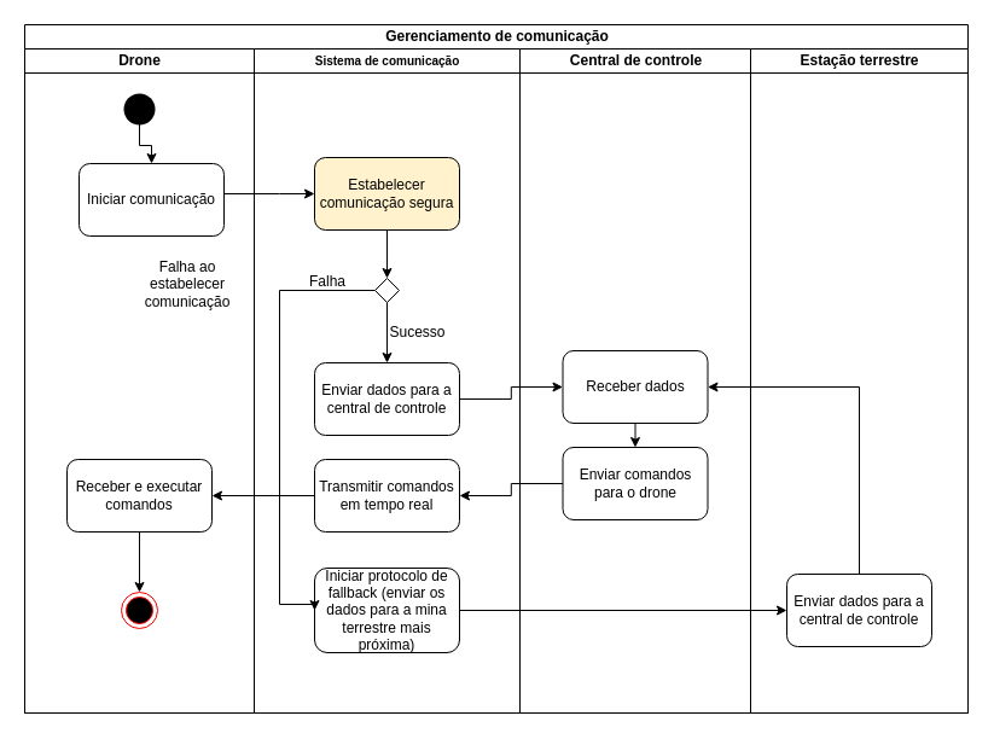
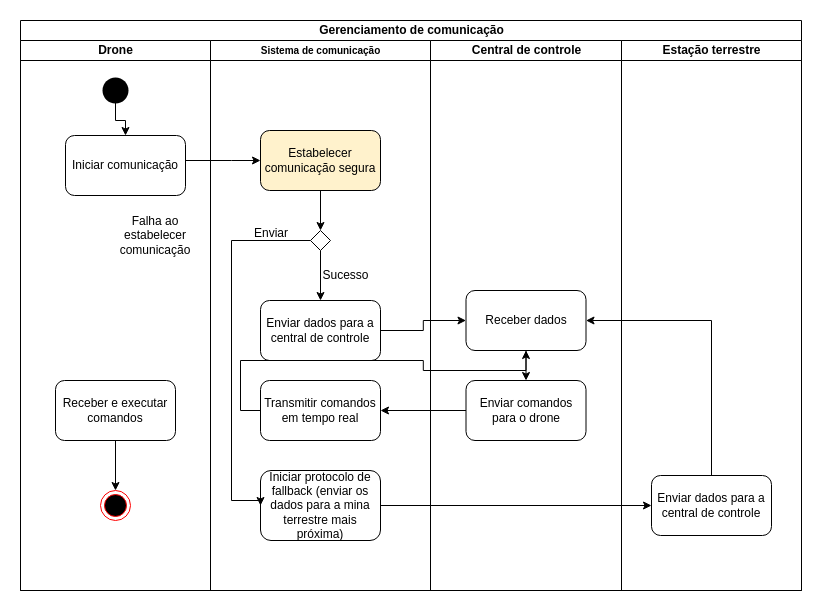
- <mxCell id="21" value="&lt;font&gt;Falha&lt;/font&gt;" style="text;html=1;align=center;verticalAlign=middle;whiteSpace=wrap;rounded=0;" vertex="1" parent="11"><mxGeometry x="31" y="178" width="60" height="30" as="geometry" /></mxCell>
+ <mxCell id="21" value="&lt;font&gt;Enviar&lt;/font&gt;" style="text;html=1;align=center;verticalAlign=middle;whiteSpace=wrap;rounded=0;" vertex="1" parent="11"><mxGeometry x="31" y="178" width="60" height="30" as="geometry" /></mxCell>
- <mxCell id="25" value="Enviar comandos para o drone" style="rounded=1;whiteSpace=wrap;html=1;" vertex="1" parent="22"><mxGeometry x="35.5" y="330" width="120" height="60" as="geometry" /></mxCell>
+ <mxCell id="25" value="Enviar comandos para o drone" style="rounded=1;whiteSpace=wrap;html=1;" vertex="1" parent="22"><mxGeometry x="35.5" y="340" width="120" height="60" as="geometry" /></mxCell>
- <mxCell id="28" style="edgeStyle=orthogonalEdgeStyle;rounded=0;orthogonalLoop=1;jettySize=auto;html=1;exitX=0;exitY=0.5;exitDx=0;exitDy=0;entryX=1;entryY=0.5;entryDx=0;entryDy=0;" edge="1" parent="2" source="14" target="6"><mxGeometry relative="1" as="geometry" /></mxCell>
+ <mxCell id="28" style="edgeStyle=orthogonalEdgeStyle;rounded=0;orthogonalLoop=1;jettySize=auto;html=1;exitX=0;exitY=0.5;exitDx=0;exitDy=0;" edge="1" parent="2" source="14" target="24"><mxGeometry relative="1" as="geometry" /></mxCell>
